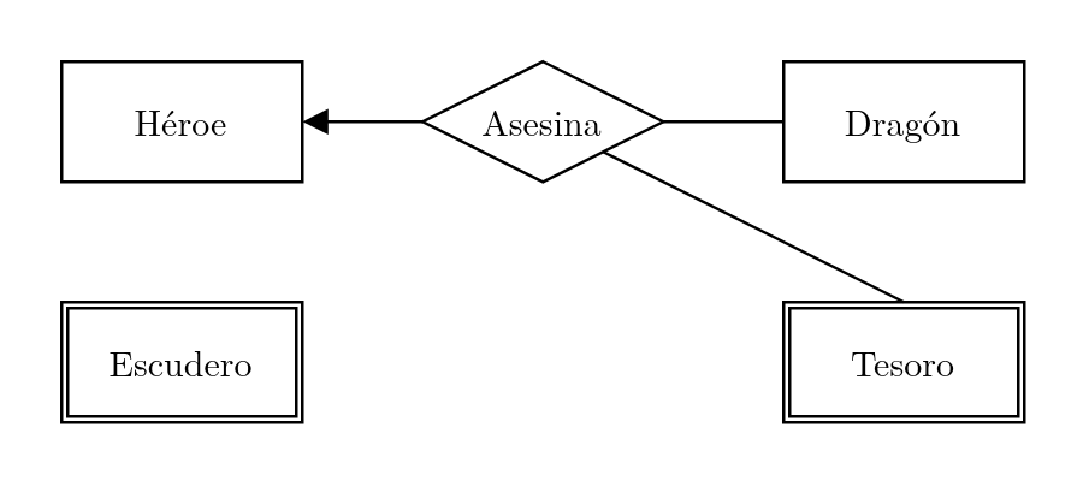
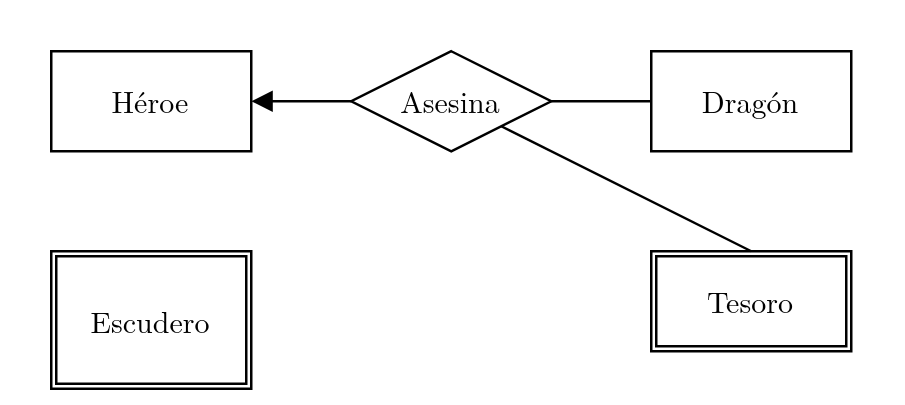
- <mxCell id="7" value="&lt;font face=&quot;Latin Modern Roman&quot;&gt;Escudero&lt;/font&gt;" style="shape=ext;double=1;rounded=0;whiteSpace=wrap;html=1;" parent="1" vertex="1"><mxGeometry x="20" y="100" width="80" height="40" as="geometry" /></mxCell>
+ <mxCell id="7" value="&lt;font face=&quot;Latin Modern Roman&quot;&gt;Escudero&lt;/font&gt;" style="shape=ext;double=1;rounded=0;whiteSpace=wrap;html=1;" parent="1" vertex="1"><mxGeometry x="20" y="100" width="80" height="55" as="geometry" /></mxCell>
